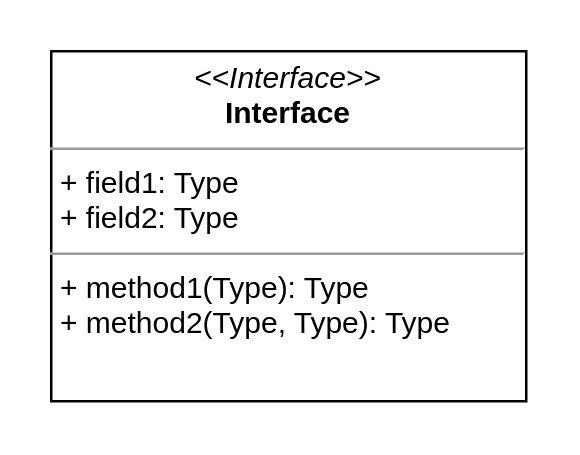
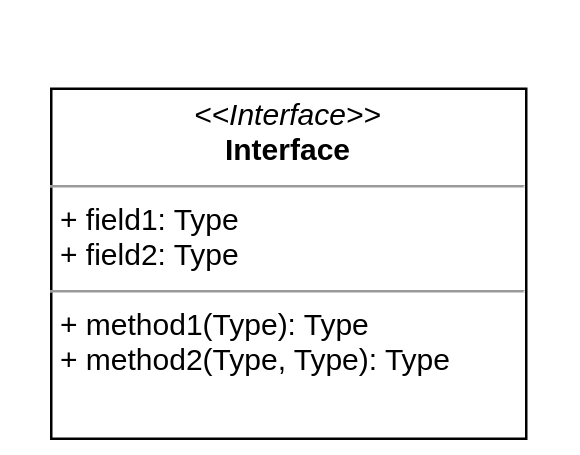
- <mxCell id="2" value="&lt;p style=&quot;margin:0px;margin-top:4px;text-align:center;&quot;&gt;&lt;i&gt;&amp;lt;&amp;lt;Interface&amp;gt;&amp;gt;&lt;/i&gt;&lt;br/&gt;&lt;b&gt;Interface&lt;/b&gt;&lt;/p&gt;&lt;hr size=&quot;1&quot;/&gt;&lt;p style=&quot;margin:0px;margin-left:4px;&quot;&gt;+ field1: Type&lt;br/&gt;+ field2: Type&lt;/p&gt;&lt;hr size=&quot;1&quot;/&gt;&lt;p style=&quot;margin:0px;margin-left:4px;&quot;&gt;+ method1(Type): Type&lt;br/&gt;+ method2(Type, Type): Type&lt;/p&gt;" style="verticalAlign=top;align=left;overflow=fill;fontSize=12;fontFamily=Helvetica;html=1;" vertex="1" parent="1"><mxGeometry x="20" y="20" width="190" height="140" as="geometry" /></mxCell>
+ <mxCell id="2" value="&lt;p style=&quot;margin:0px;margin-top:4px;text-align:center;&quot;&gt;&lt;i&gt;&amp;lt;&amp;lt;Interface&amp;gt;&amp;gt;&lt;/i&gt;&lt;br/&gt;&lt;b&gt;Interface&lt;/b&gt;&lt;/p&gt;&lt;hr size=&quot;1&quot;/&gt;&lt;p style=&quot;margin:0px;margin-left:4px;&quot;&gt;+ field1: Type&lt;br/&gt;+ field2: Type&lt;/p&gt;&lt;hr size=&quot;1&quot;/&gt;&lt;p style=&quot;margin:0px;margin-left:4px;&quot;&gt;+ method1(Type): Type&lt;br/&gt;+ method2(Type, Type): Type&lt;/p&gt;" style="verticalAlign=top;align=left;overflow=fill;fontSize=12;fontFamily=Helvetica;html=1;" vertex="1" parent="1"><mxGeometry x="20" y="35" width="190" height="140" as="geometry" /></mxCell>
